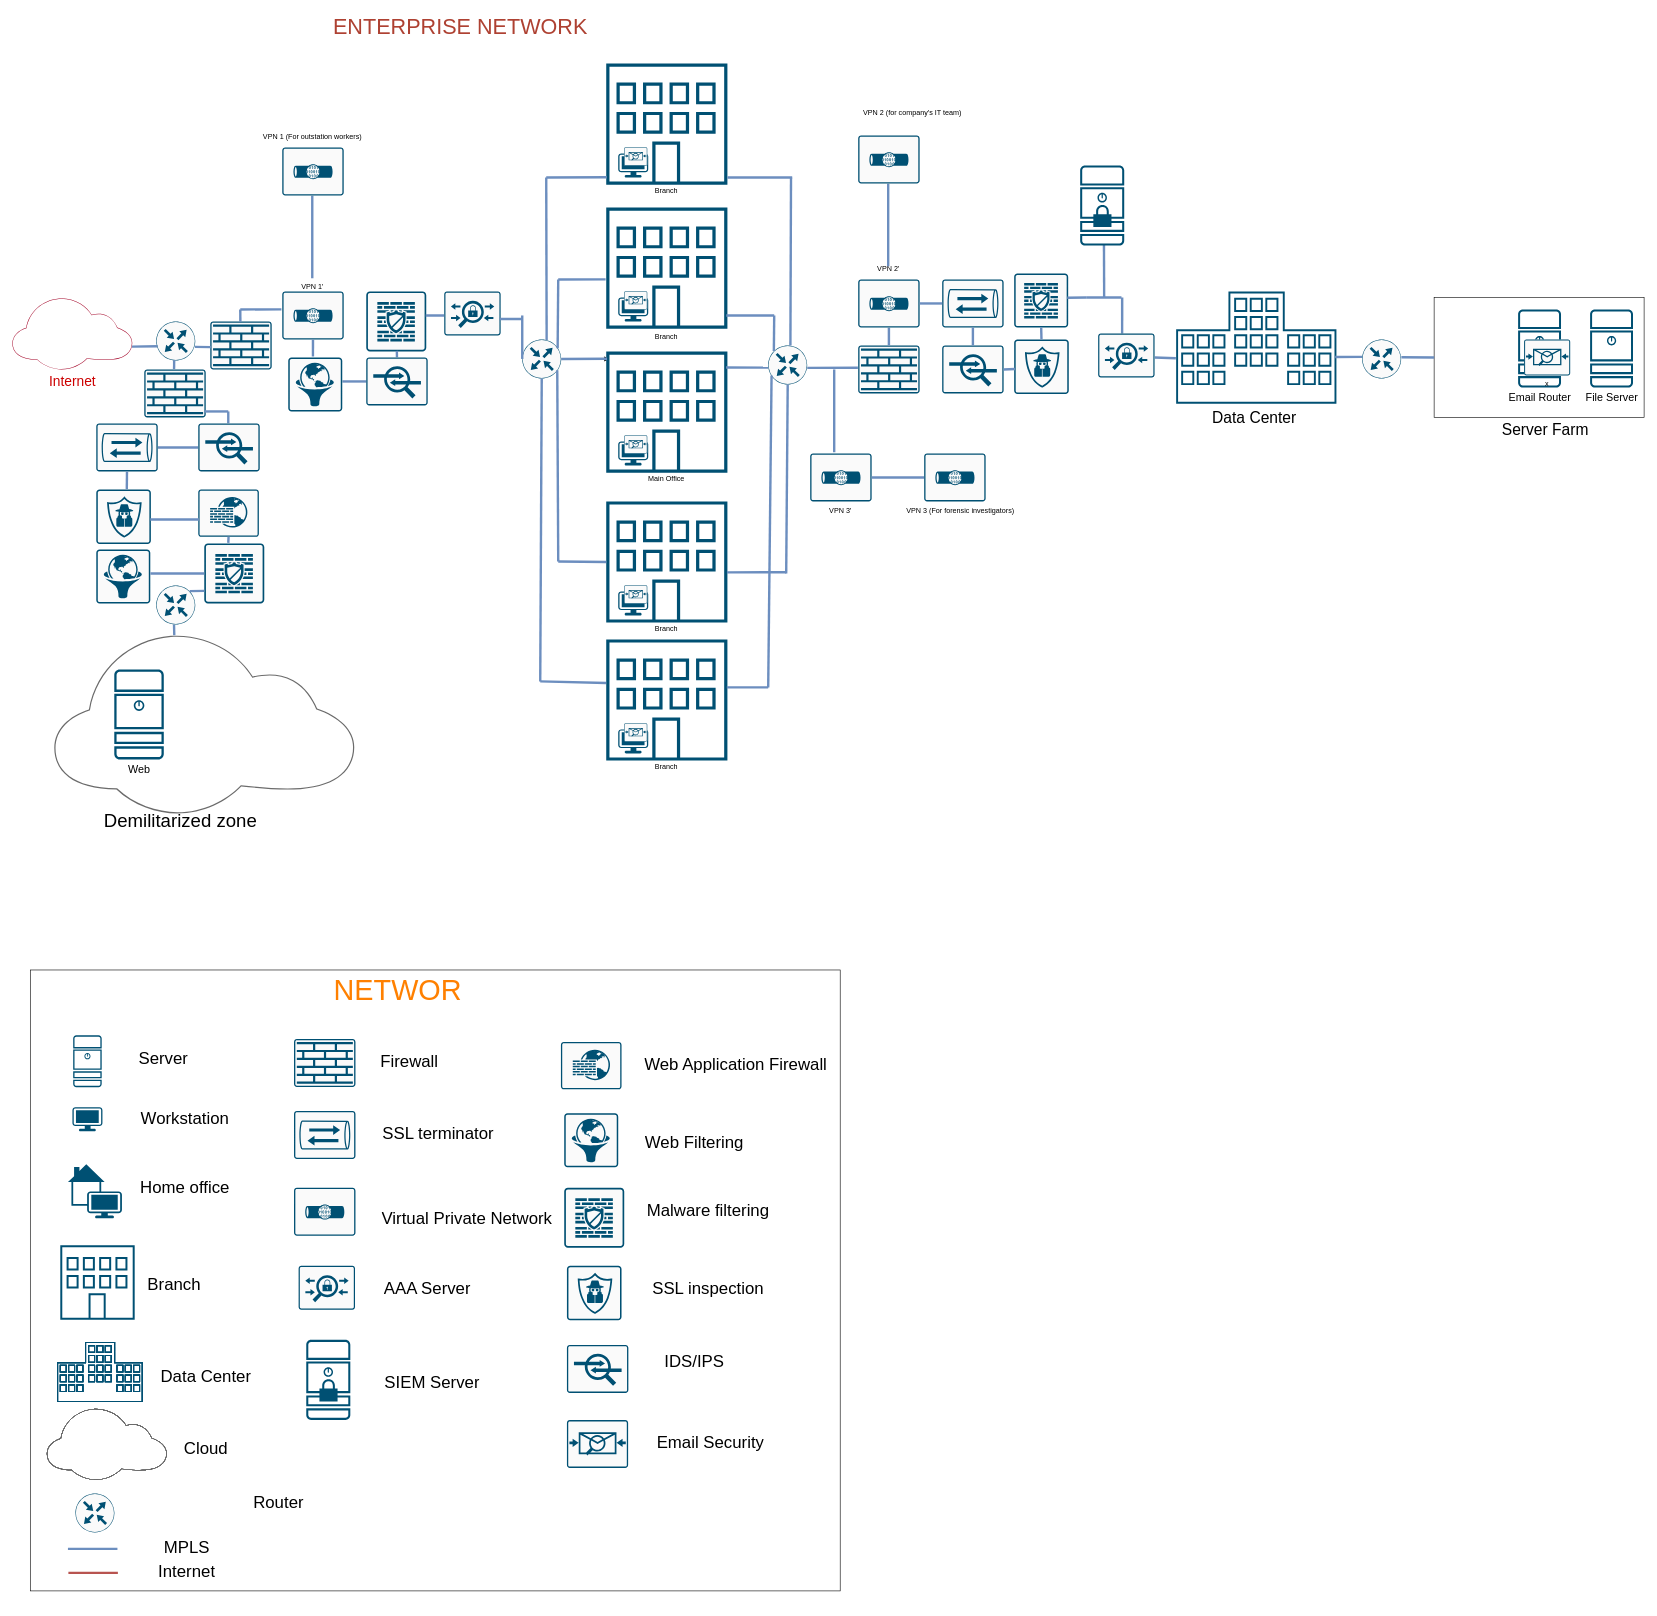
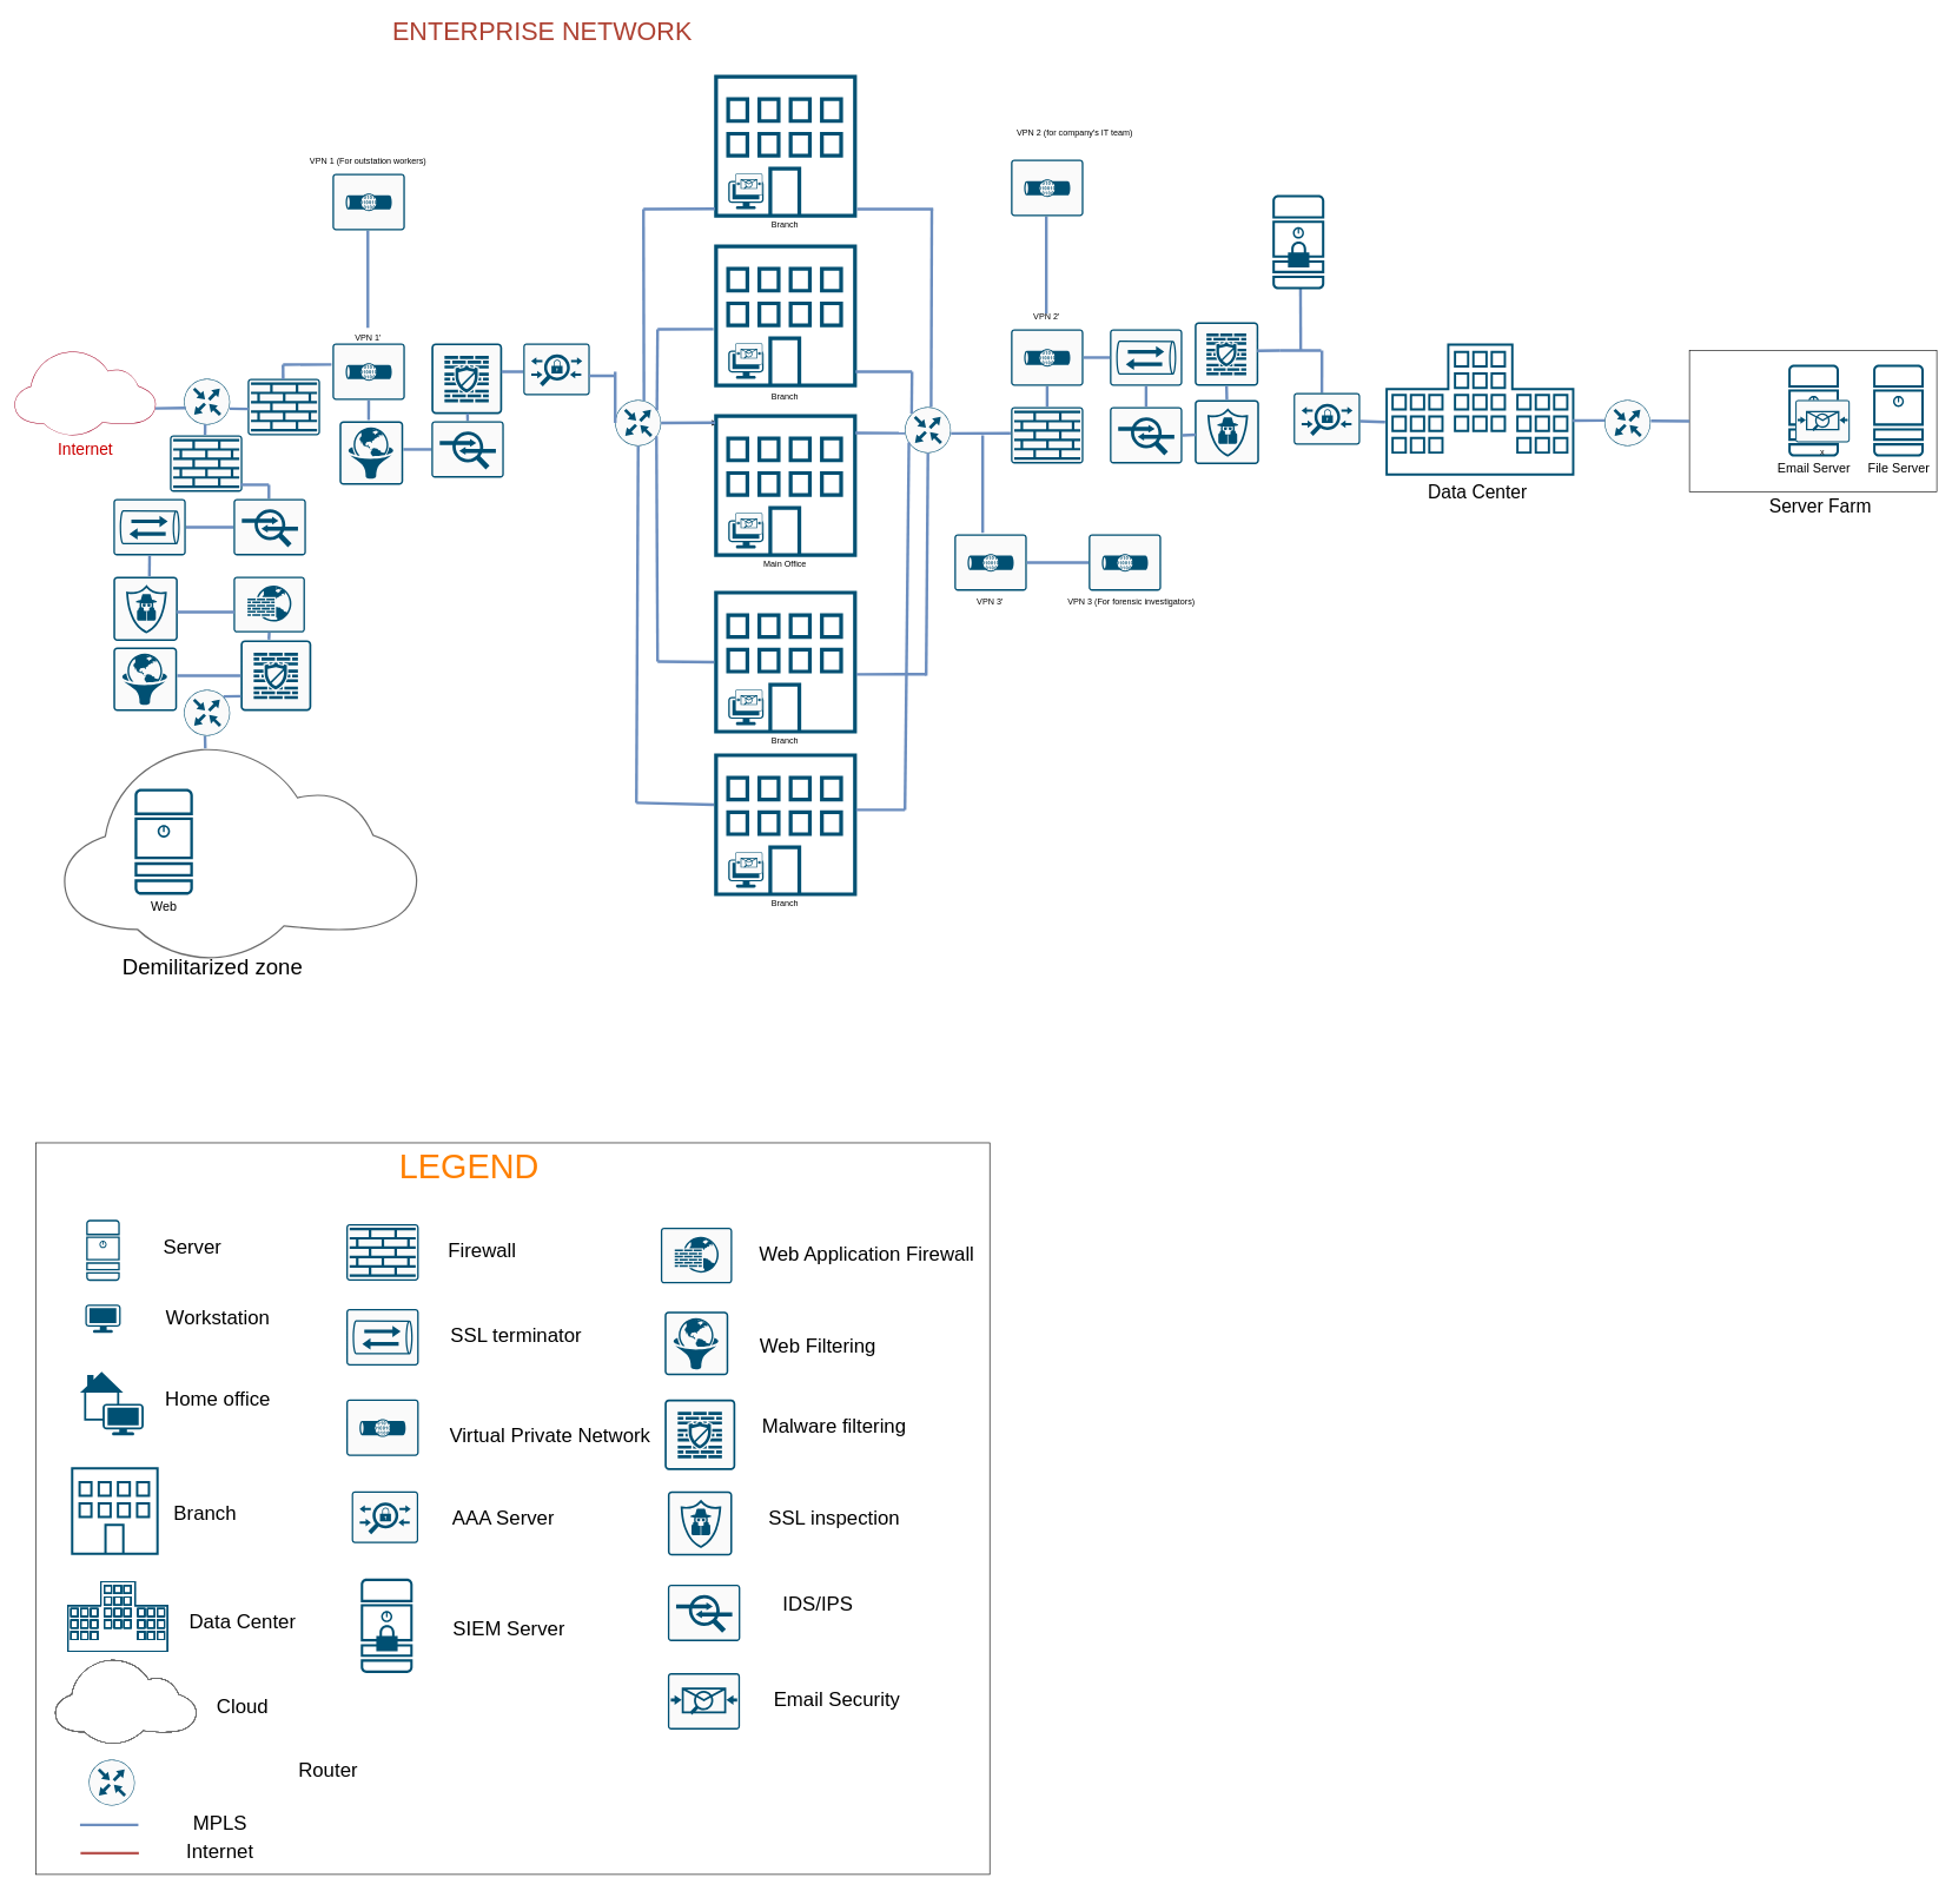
- <mxCell id="92" value="Email Router" style="points=[[0.015,0.015,0],[0.985,0.015,0],[0.985,0.985,0],[0.015,0.985,0],[0.25,0,0],[0.5,0,0],[0.75,0,0],[1,0.25,0],[1,0.5,0],[1,0.75,0],[0.75,1,0],[0.5,1,0],[0.25,1,0],[0,0.75,0],[0,0.5,0],[0,0.25,0]];verticalLabelPosition=bottom;html=1;verticalAlign=top;aspect=fixed;align=center;pointerEvents=1;shape=mxgraph.cisco19.server;fillColor=#005073;strokeColor=none;fontSize=18;" parent="1" vertex="1"><mxGeometry x="2530" y="515" width="71.5" height="130" as="geometry" /></mxCell>
+ <mxCell id="92" value="Email Server" style="points=[[0.015,0.015,0],[0.985,0.015,0],[0.985,0.985,0],[0.015,0.985,0],[0.25,0,0],[0.5,0,0],[0.75,0,0],[1,0.25,0],[1,0.5,0],[1,0.75,0],[0.75,1,0],[0.5,1,0],[0.25,1,0],[0,0.75,0],[0,0.5,0],[0,0.25,0]];verticalLabelPosition=bottom;html=1;verticalAlign=top;aspect=fixed;align=center;pointerEvents=1;shape=mxgraph.cisco19.server;fillColor=#005073;strokeColor=none;fontSize=18;" parent="1" vertex="1"><mxGeometry x="2530" y="515" width="71.5" height="130" as="geometry" /></mxCell>
- <mxCell id="23" value="&lt;font style=&quot;font-size: 48px;&quot; color=&quot;#ff8000&quot;&gt;NETWORK&lt;/font&gt;" style="text;html=1;strokeColor=none;fillColor=none;align=center;verticalAlign=middle;whiteSpace=wrap;overflow=hidden;shadow=0;fontSize=48;fontColor=#AE4132;fontStyle=0" parent="1" vertex="1"><mxGeometry x="555" y="1595" width="217" height="110" as="geometry" /></mxCell>
+ <mxCell id="23" value="&lt;font style=&quot;font-size: 48px;&quot; color=&quot;#ff8000&quot;&gt;LEGEND&lt;/font&gt;" style="text;html=1;strokeColor=none;fillColor=none;align=center;verticalAlign=middle;whiteSpace=wrap;overflow=hidden;shadow=0;fontSize=48;fontColor=#AE4132;fontStyle=0" parent="1" vertex="1"><mxGeometry x="555" y="1595" width="217" height="110" as="geometry" /></mxCell>
